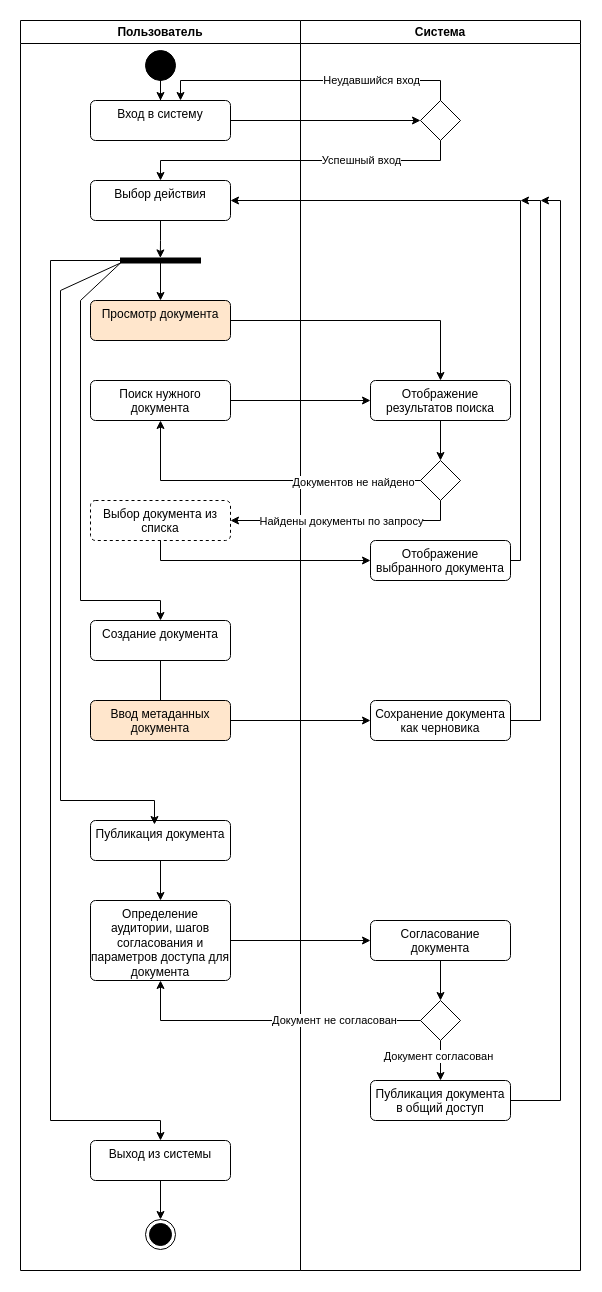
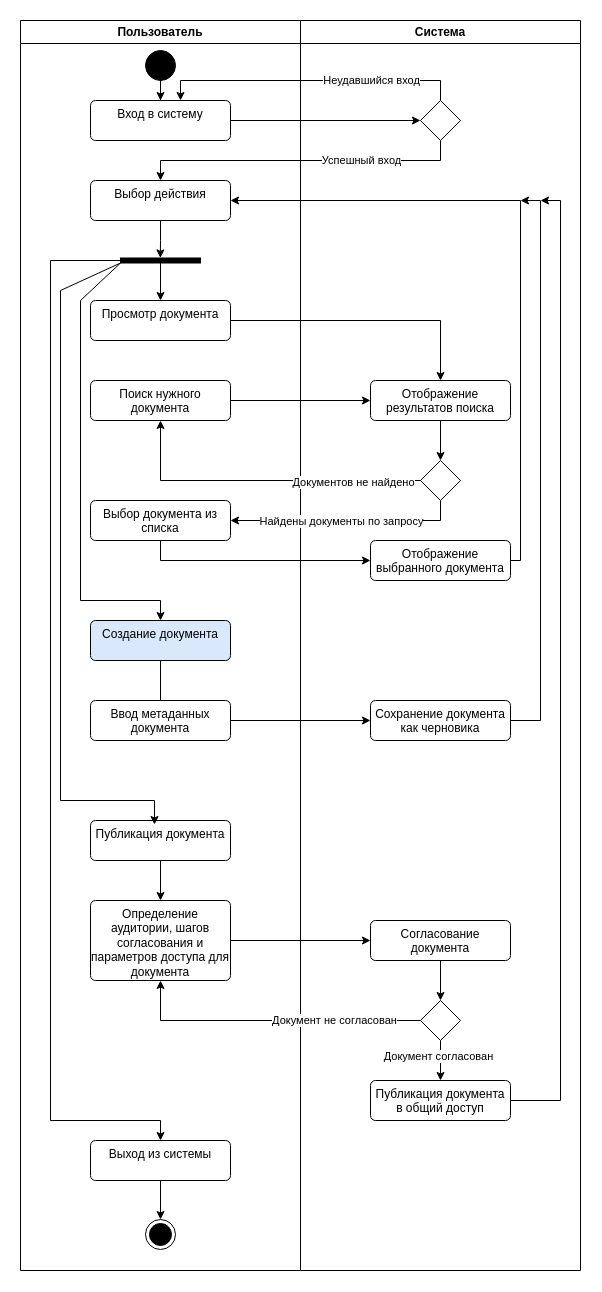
- <mxCell id="14" value="Просмотр документа" style="html=1;align=center;verticalAlign=top;rounded=1;absoluteArcSize=1;arcSize=10;dashed=0;whiteSpace=wrap;fillColor=#ffe6cc;" parent="3" vertex="1"><mxGeometry x="70" y="280" width="140" height="40" as="geometry" /></mxCell>
+ <mxCell id="14" value="Просмотр документа" style="html=1;align=center;verticalAlign=top;rounded=1;absoluteArcSize=1;arcSize=10;dashed=0;whiteSpace=wrap;" parent="3" vertex="1"><mxGeometry x="70" y="280" width="140" height="40" as="geometry" /></mxCell>
- <mxCell id="16" value="Выбор документа из списка" style="html=1;align=center;verticalAlign=top;rounded=1;absoluteArcSize=1;arcSize=10;dashed=1;whiteSpace=wrap;" parent="3" vertex="1"><mxGeometry x="70" y="480" width="140" height="40" as="geometry" /></mxCell>
+ <mxCell id="16" value="Выбор документа из списка" style="html=1;align=center;verticalAlign=top;rounded=1;absoluteArcSize=1;arcSize=10;dashed=0;whiteSpace=wrap;" parent="3" vertex="1"><mxGeometry x="70" y="480" width="140" height="40" as="geometry" /></mxCell>
- <mxCell id="18" value="Создание документа" style="html=1;align=center;verticalAlign=top;rounded=1;absoluteArcSize=1;arcSize=10;dashed=0;whiteSpace=wrap;" parent="3" vertex="1"><mxGeometry x="70" y="600" width="140" height="40" as="geometry" /></mxCell>
+ <mxCell id="18" value="Создание документа" style="html=1;align=center;verticalAlign=top;rounded=1;absoluteArcSize=1;arcSize=10;dashed=0;whiteSpace=wrap;fillColor=#dae8fc;" parent="3" vertex="1"><mxGeometry x="70" y="600" width="140" height="40" as="geometry" /></mxCell>
- <mxCell id="19" value="Ввод метаданных документа" style="html=1;align=center;verticalAlign=top;rounded=1;absoluteArcSize=1;arcSize=10;dashed=0;whiteSpace=wrap;fillColor=#ffe6cc;" parent="3" vertex="1"><mxGeometry x="70" y="680" width="140" height="40" as="geometry" /></mxCell>
+ <mxCell id="19" value="Ввод метаданных документа" style="html=1;align=center;verticalAlign=top;rounded=1;absoluteArcSize=1;arcSize=10;dashed=0;whiteSpace=wrap;" parent="3" vertex="1"><mxGeometry x="70" y="680" width="140" height="40" as="geometry" /></mxCell>
